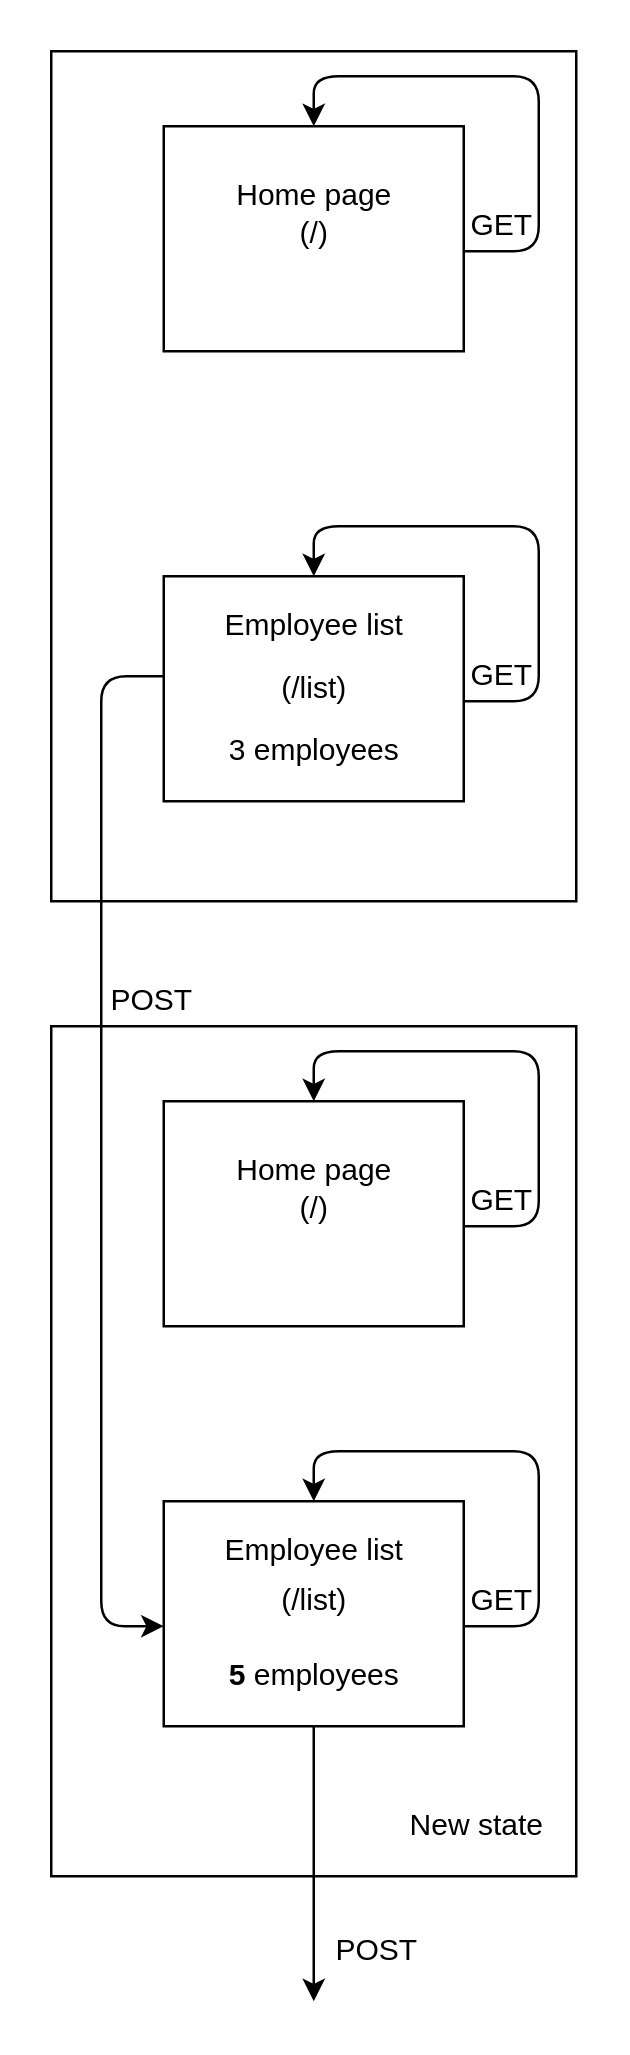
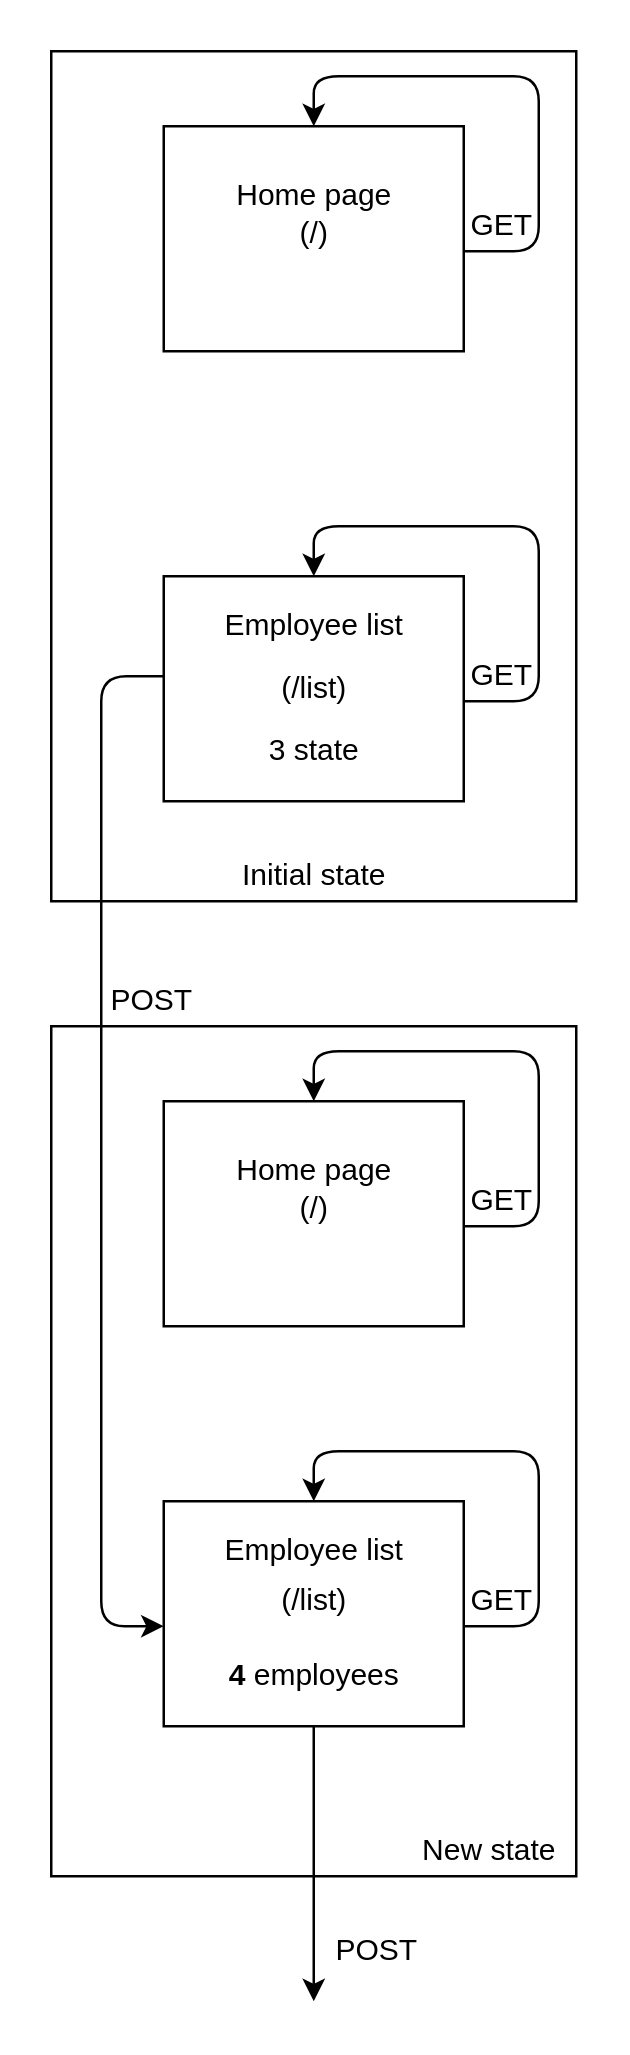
- <mxCell id="8" value="3 employees" style="text;html=1;align=center;verticalAlign=middle;resizable=0;points=[];autosize=1;" parent="1" vertex="1"><mxGeometry x="85" y="290" width="80" height="20" as="geometry" /></mxCell>
+ <mxCell id="8" value="3 state" style="text;html=1;align=center;verticalAlign=middle;resizable=0;points=[];autosize=1;" parent="1" vertex="1"><mxGeometry x="85" y="290" width="80" height="20" as="geometry" /></mxCell>
+ <mxCell id="5" value="Initial state" style="text;html=1;align=center;verticalAlign=middle;resizable=0;points=[];autosize=1;" parent="1" vertex="1"><mxGeometry x="90" y="340" width="70" height="20" as="geometry" /></mxCell>
- <mxCell id="18" value="&lt;b&gt;5&lt;/b&gt; employees" style="text;html=1;align=center;verticalAlign=middle;resizable=0;points=[];autosize=1;" parent="1" vertex="1"><mxGeometry x="85" y="660" width="80" height="20" as="geometry" /></mxCell>
+ <mxCell id="18" value="&lt;b&gt;4&lt;/b&gt; employees" style="text;html=1;align=center;verticalAlign=middle;resizable=0;points=[];autosize=1;" parent="1" vertex="1"><mxGeometry x="85" y="660" width="80" height="20" as="geometry" /></mxCell>
- <mxCell id="14" value="New state" style="text;html=1;align=center;verticalAlign=middle;resizable=0;points=[];autosize=1;" parent="1" vertex="1"><mxGeometry x="155" y="720" width="70" height="20" as="geometry" /></mxCell>
+ <mxCell id="14" value="New state" style="text;html=1;align=center;verticalAlign=middle;resizable=0;points=[];autosize=1;" parent="1" vertex="1"><mxGeometry x="160" y="730" width="70" height="20" as="geometry" /></mxCell>
